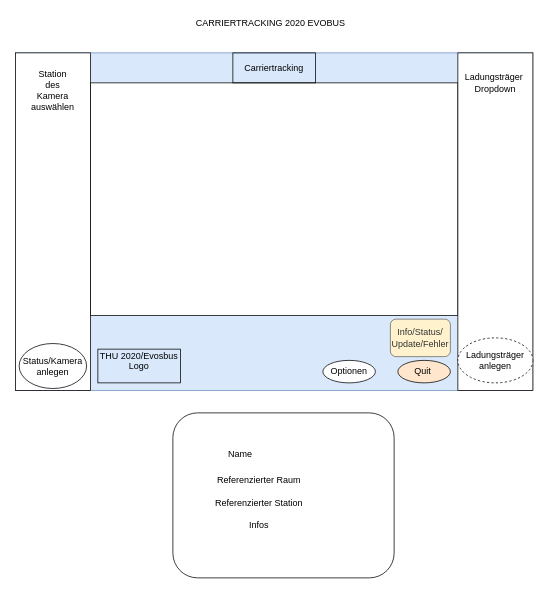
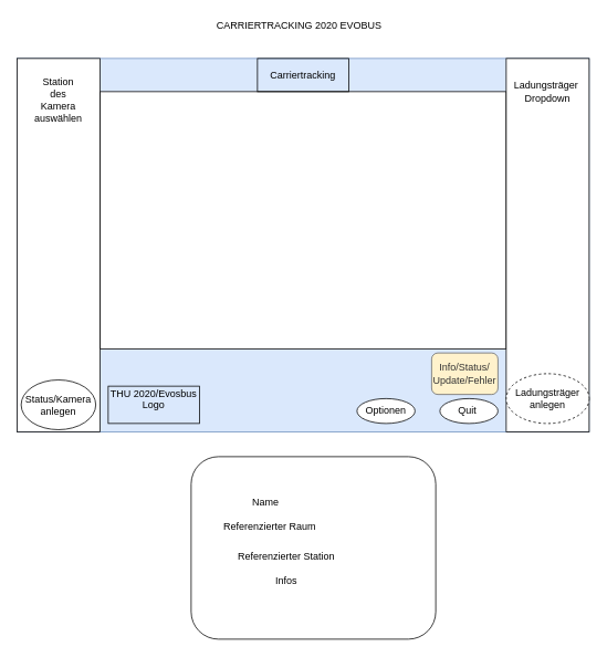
- <mxCell id="21" value="Quit&amp;nbsp;" style="ellipse;whiteSpace=wrap;html=1;fillColor=#ffe6cc;" parent="1" vertex="1"><mxGeometry x="530" y="480" width="70" height="30" as="geometry" /></mxCell>
+ <mxCell id="21" value="Quit&amp;nbsp;" style="ellipse;whiteSpace=wrap;html=1;" parent="1" vertex="1"><mxGeometry x="530" y="480" width="70" height="30" as="geometry" /></mxCell>
- <mxCell id="14" value="Referenzierter Raum" style="text;html=1;strokeColor=none;fillColor=none;align=center;verticalAlign=middle;whiteSpace=wrap;rounded=0;" parent="1" vertex="1"><mxGeometry x="270" y="630" width="150" height="20" as="geometry" /></mxCell>
+ <mxCell id="14" value="Referenzierter Raum" style="text;html=1;strokeColor=none;fillColor=none;align=center;verticalAlign=middle;whiteSpace=wrap;rounded=0;" parent="1" vertex="1"><mxGeometry x="250" y="625" width="150" height="20" as="geometry" /></mxCell>
